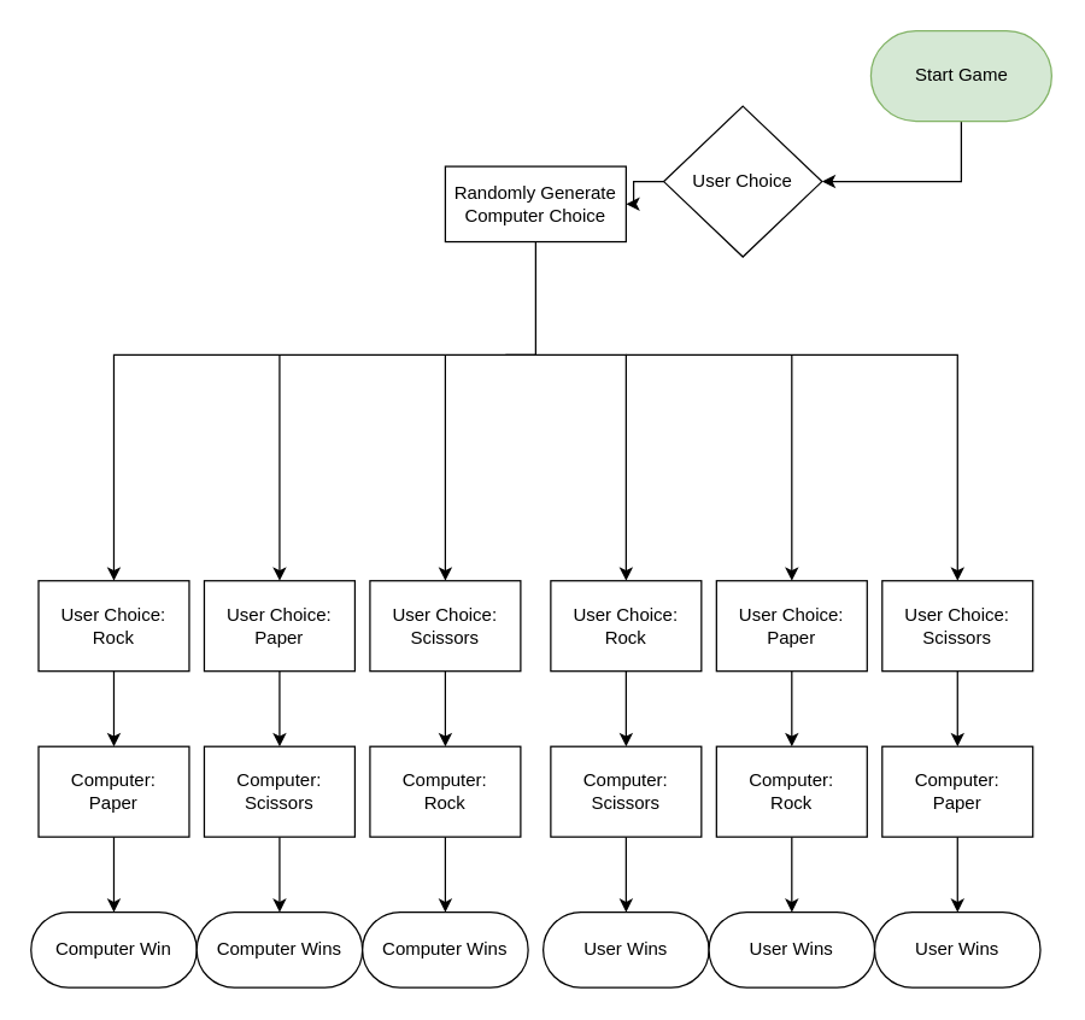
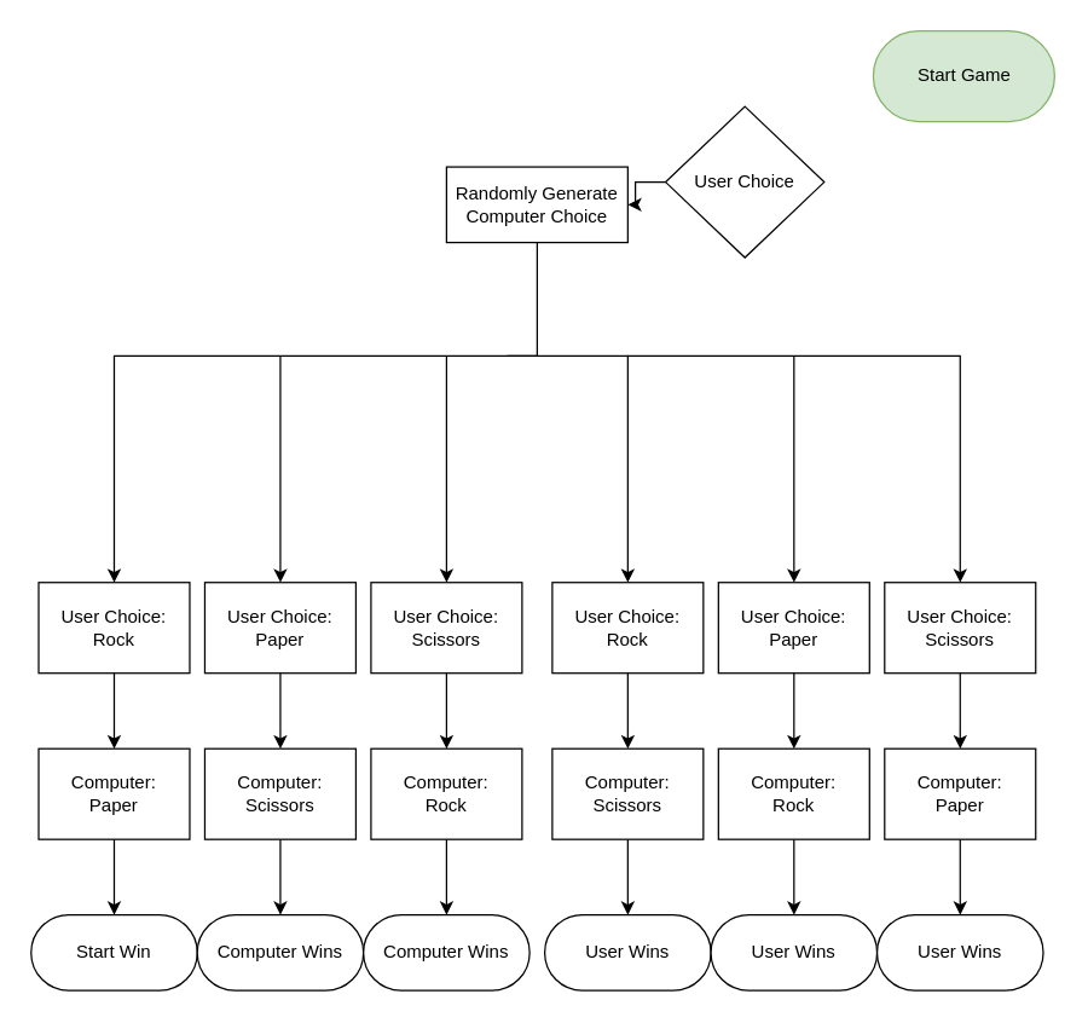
- <mxCell id="2" style="edgeStyle=orthogonalEdgeStyle;rounded=0;orthogonalLoop=1;jettySize=auto;html=1;entryX=1;entryY=0.5;entryDx=0;entryDy=0;exitX=0.5;exitY=1;exitDx=0;exitDy=0;" edge="1" parent="1" source="3" target="5"><mxGeometry relative="1" as="geometry" /></mxCell>
- <mxCell id="20" value="Computer Win" style="rounded=1;whiteSpace=wrap;html=1;arcSize=50;" vertex="1" parent="1"><mxGeometry x="20" y="605" width="110" height="50" as="geometry" /></mxCell>
+ <mxCell id="20" value="Start Win" style="rounded=1;whiteSpace=wrap;html=1;arcSize=50;" vertex="1" parent="1"><mxGeometry x="20" y="605" width="110" height="50" as="geometry" /></mxCell>
